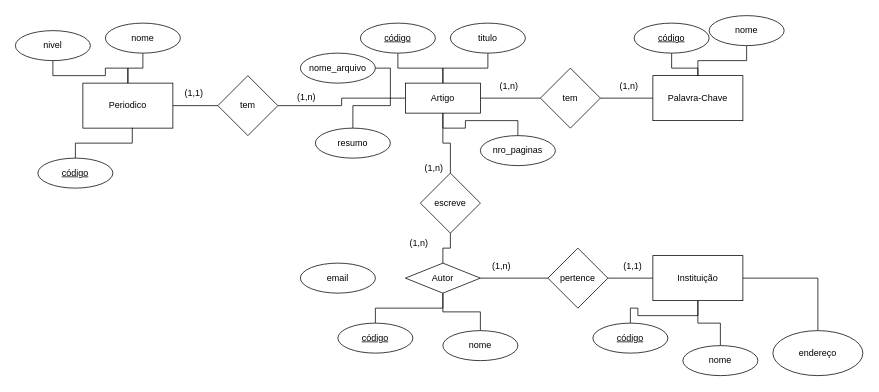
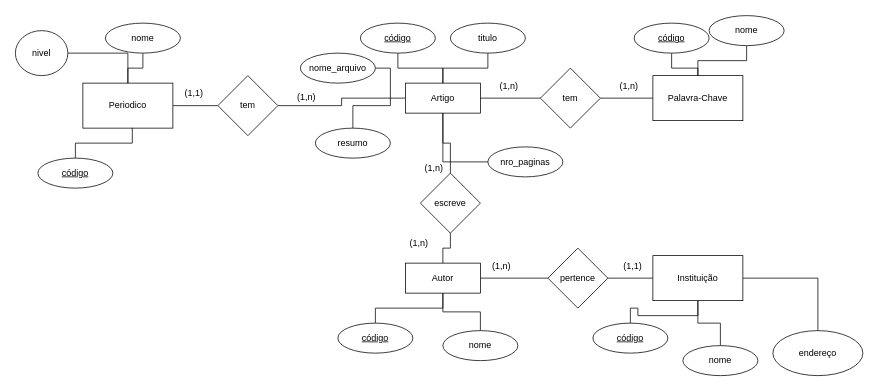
- <mxCell id="52" value="nivel" style="ellipse;whiteSpace=wrap;html=1;align=center;" parent="1" vertex="1"><mxGeometry x="20" y="40" width="100" height="40" as="geometry" /></mxCell>
+ <mxCell id="52" value="nivel" style="ellipse;whiteSpace=wrap;html=1;align=center;" parent="1" vertex="1"><mxGeometry x="20" y="40" width="70" height="60" as="geometry" /></mxCell>
- <mxCell id="15" value="nro_paginas" style="ellipse;whiteSpace=wrap;html=1;align=center;" parent="1" vertex="1"><mxGeometry x="640" y="180" width="100" height="40" as="geometry" /></mxCell>
+ <mxCell id="15" value="nro_paginas" style="ellipse;whiteSpace=wrap;html=1;align=center;" parent="1" vertex="1"><mxGeometry x="650" y="195" width="100" height="40" as="geometry" /></mxCell>
- <mxCell id="32" value="email" style="ellipse;whiteSpace=wrap;html=1;align=center;" parent="1" vertex="1"><mxGeometry x="400" y="350" width="100" height="40" as="geometry" /></mxCell>
- <mxCell id="27" value="Autor" style="rhombus;whiteSpace=wrap;html=1;align=center;" parent="1" vertex="1"><mxGeometry x="540" y="350" width="100" height="40" as="geometry" /></mxCell>
+ <mxCell id="27" value="Autor" style="whiteSpace=wrap;html=1;align=center;" parent="1" vertex="1"><mxGeometry x="540" y="350" width="100" height="40" as="geometry" /></mxCell>
